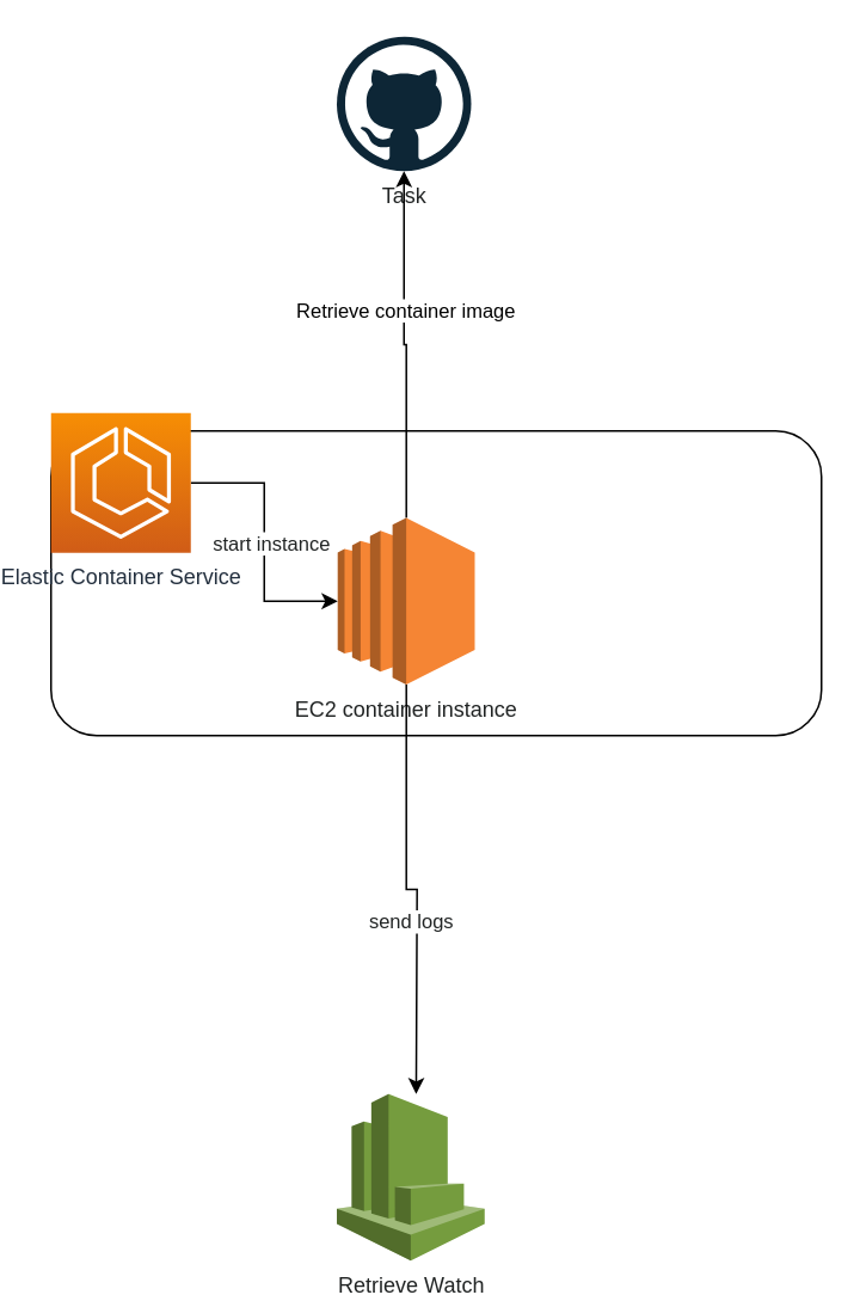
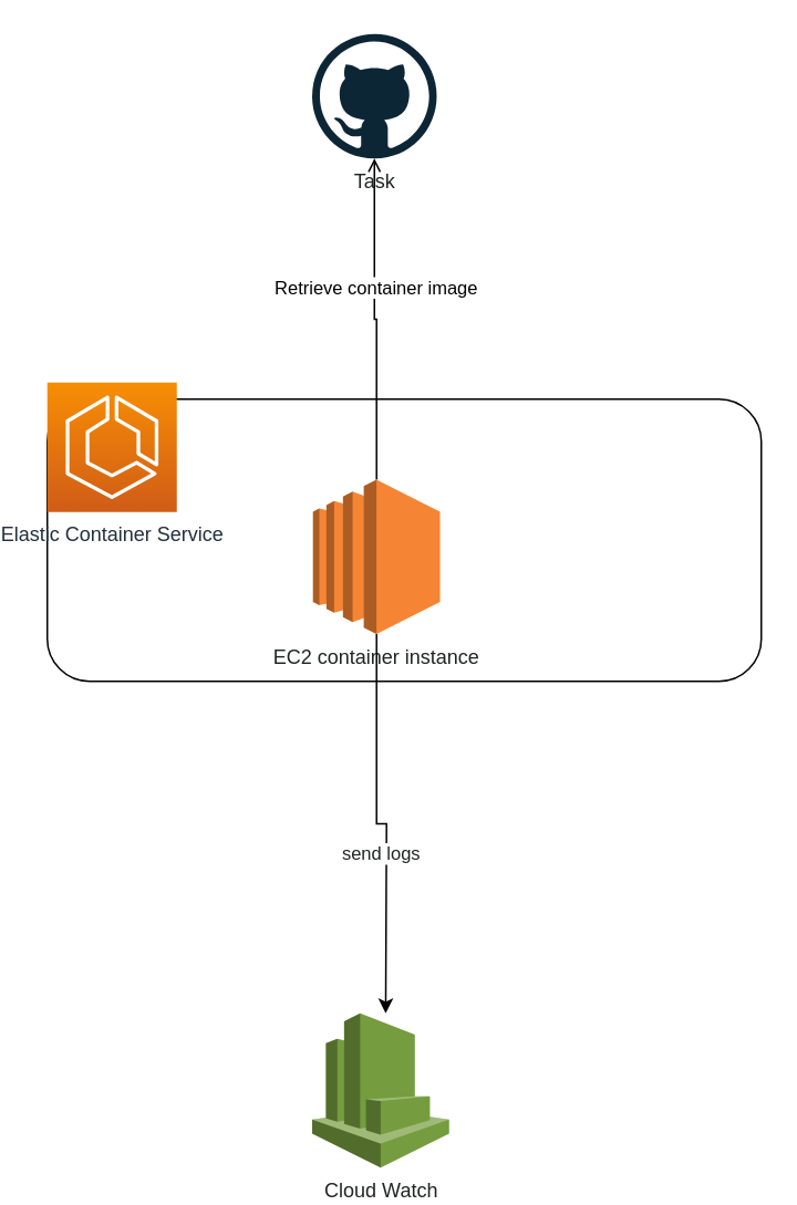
- <mxCell id="5" style="edgeStyle=orthogonalEdgeStyle;rounded=0;orthogonalLoop=1;jettySize=auto;html=1;" edge="1" parent="1" source="7" target="2"><mxGeometry relative="1" as="geometry" /></mxCell>
+ <mxCell id="5" style="edgeStyle=orthogonalEdgeStyle;rounded=0;orthogonalLoop=1;jettySize=auto;html=1;endArrow=open;" edge="1" parent="1" source="7" target="2"><mxGeometry relative="1" as="geometry" /></mxCell>
- <mxCell id="8" style="edgeStyle=orthogonalEdgeStyle;rounded=0;orthogonalLoop=1;jettySize=auto;html=1;fontColor=#212424;" edge="1" parent="1" source="12" target="7"><mxGeometry relative="1" as="geometry" /></mxCell>
- <mxCell id="9" value="start instance" style="edgeLabel;html=1;align=center;verticalAlign=middle;resizable=0;points=[];fontColor=#212424;" vertex="1" connectable="0" parent="8"><mxGeometry y="3" relative="1" as="geometry"><mxPoint as="offset" /></mxGeometry></mxCell>
- <mxCell id="3" value="Retrieve Watch" style="outlineConnect=0;dashed=0;verticalLabelPosition=bottom;verticalAlign=top;align=center;html=1;shape=mxgraph.aws3.cloudwatch;fillColor=#759C3E;gradientColor=none;fontColor=#212424;" parent="1" vertex="1"><mxGeometry x="179.5" y="610" width="82.5" height="93" as="geometry" /></mxCell>
+ <mxCell id="3" value="Cloud Watch" style="outlineConnect=0;dashed=0;verticalLabelPosition=bottom;verticalAlign=top;align=center;html=1;shape=mxgraph.aws3.cloudwatch;fillColor=#759C3E;gradientColor=none;fontColor=#212424;" parent="1" vertex="1"><mxGeometry x="179.5" y="610" width="82.5" height="93" as="geometry" /></mxCell>
